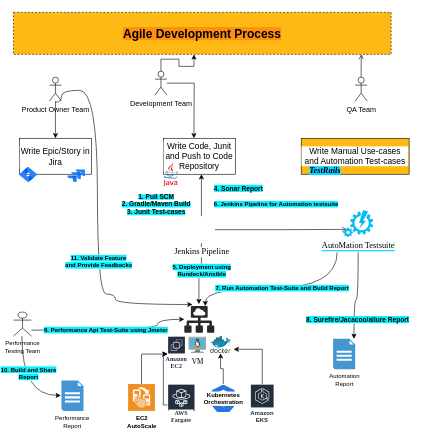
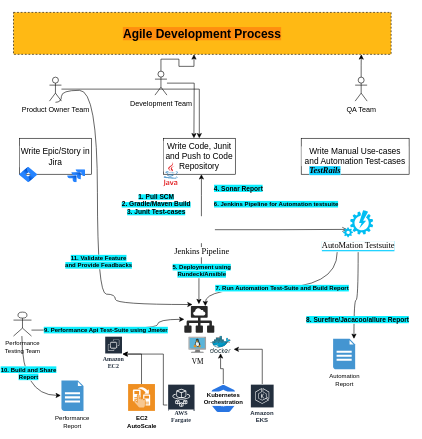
- <mxCell id="7" style="edgeStyle=orthogonalEdgeStyle;rounded=0;orthogonalLoop=1;jettySize=auto;html=1;entryX=0.921;entryY=1;entryDx=0;entryDy=0;entryPerimeter=0;fontSize=20;endArrow=open;" edge="1" parent="1" source="8" target="9"><mxGeometry relative="1" as="geometry" /></mxCell>
+ <mxCell id="7" style="edgeStyle=orthogonalEdgeStyle;rounded=0;orthogonalLoop=1;jettySize=auto;html=1;entryX=0.921;entryY=1;entryDx=0;entryDy=0;entryPerimeter=0;fontSize=20;" edge="1" parent="1" source="8" target="9"><mxGeometry relative="1" as="geometry" /></mxCell>
- <mxCell id="2" style="edgeStyle=orthogonalEdgeStyle;rounded=0;orthogonalLoop=1;jettySize=auto;html=1;entryX=0.5;entryY=0;entryDx=0;entryDy=0;fontSize=14;" edge="1" parent="1" source="3" target="11"><mxGeometry relative="1" as="geometry" /></mxCell>
+ <mxCell id="2" style="edgeStyle=orthogonalEdgeStyle;rounded=0;orthogonalLoop=1;jettySize=auto;html=1;fontSize=14;" edge="1" parent="1" source="3" target="15"><mxGeometry relative="1" as="geometry" /></mxCell>
- <mxCell id="18" value="Write Manual Use-cases and Automation Test-cases" style="rounded=0;whiteSpace=wrap;html=1;labelBackgroundColor=#FFFFFF;fontSize=14;fillColor=#ffb914;" vertex="1" parent="1"><mxGeometry x="500" y="230" width="180" height="60" as="geometry" /></mxCell>
+ <mxCell id="18" value="Write Manual Use-cases and Automation Test-cases" style="rounded=0;whiteSpace=wrap;html=1;labelBackgroundColor=#FFFFFF;fontSize=14;fillColor=#FFFFFF;" vertex="1" parent="1"><mxGeometry x="500" y="230" width="180" height="60" as="geometry" /></mxCell>
- <mxCell id="33" value="Amazon EC2" style="sketch=0;outlineConnect=0;fontColor=#232F3E;gradientColor=none;strokeColor=#ffffff;fillColor=#232F3E;dashed=0;verticalLabelPosition=middle;verticalAlign=bottom;align=center;html=1;whiteSpace=wrap;fontSize=10;fontStyle=1;spacing=3;shape=mxgraph.aws4.productIcon;prIcon=mxgraph.aws4.ec2;labelBackgroundColor=#FFFFFF;fontFamily=Lucida Console;" vertex="1" parent="1"><mxGeometry x="277" y="560" width="30" height="60" as="geometry" /></mxCell>
+ <mxCell id="33" value="Amazon EC2" style="sketch=0;outlineConnect=0;fontColor=#232F3E;gradientColor=none;strokeColor=#ffffff;fillColor=#232F3E;dashed=0;verticalLabelPosition=middle;verticalAlign=bottom;align=center;html=1;whiteSpace=wrap;fontSize=10;fontStyle=1;spacing=3;shape=mxgraph.aws4.productIcon;prIcon=mxgraph.aws4.ec2;labelBackgroundColor=#FFFFFF;fontFamily=Lucida Console;" vertex="1" parent="1"><mxGeometry x="172" y="560" width="30" height="60" as="geometry" /></mxCell>
